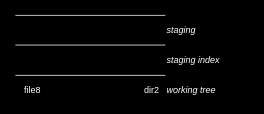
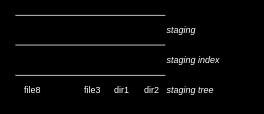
+ <mxCell id="11" value="&lt;span style=&quot;font-style: normal&quot;&gt;file3&lt;/span&gt;" style="text;html=1;strokeColor=none;fillColor=none;align=left;verticalAlign=middle;whiteSpace=wrap;rounded=0;fontColor=#FFFFFF;fontStyle=2" vertex="1" parent="9"><mxGeometry x="80" width="30" height="20" as="geometry" /></mxCell>
+ <mxCell id="12" value="&lt;span style=&quot;font-style: normal&quot;&gt;dir1&lt;/span&gt;" style="text;html=1;strokeColor=none;fillColor=none;align=left;verticalAlign=middle;whiteSpace=wrap;rounded=0;fontColor=#FFFFFF;fontStyle=2" vertex="1" parent="9"><mxGeometry x="120" width="30" height="20" as="geometry" /></mxCell>
- <mxCell id="3" value="&lt;i&gt;working tree&lt;/i&gt;" style="text;html=1;strokeColor=none;fillColor=none;align=left;verticalAlign=middle;whiteSpace=wrap;rounded=0;fontColor=#FFFFFF;" vertex="1" parent="1"><mxGeometry x="220" y="110" width="110" height="20" as="geometry" /></mxCell>
+ <mxCell id="3" value="&lt;i&gt;staging tree&lt;/i&gt;" style="text;html=1;strokeColor=none;fillColor=none;align=left;verticalAlign=middle;whiteSpace=wrap;rounded=0;fontColor=#FFFFFF;" vertex="1" parent="1"><mxGeometry x="220" y="110" width="110" height="20" as="geometry" /></mxCell>
